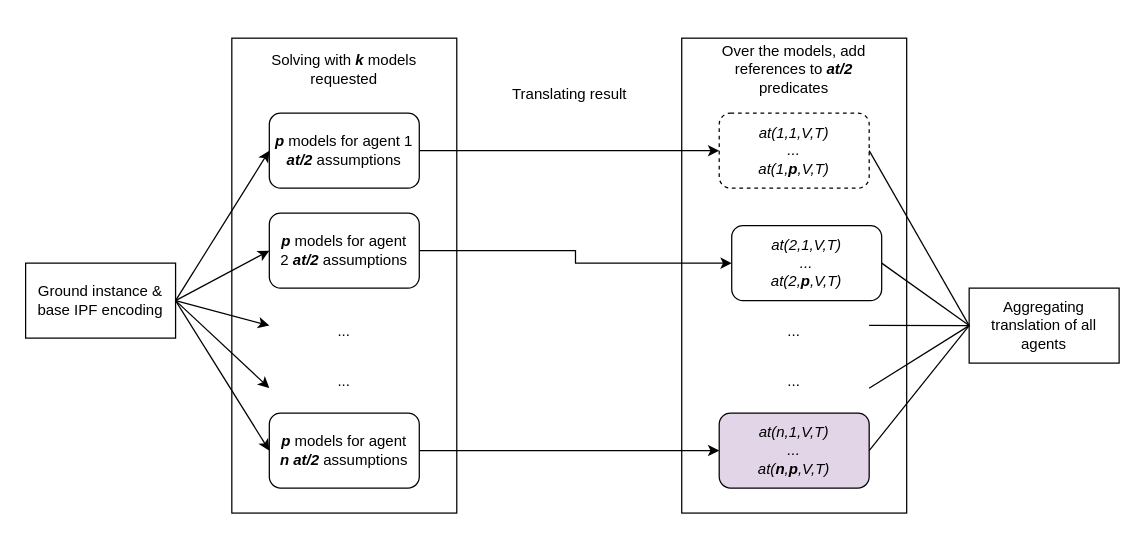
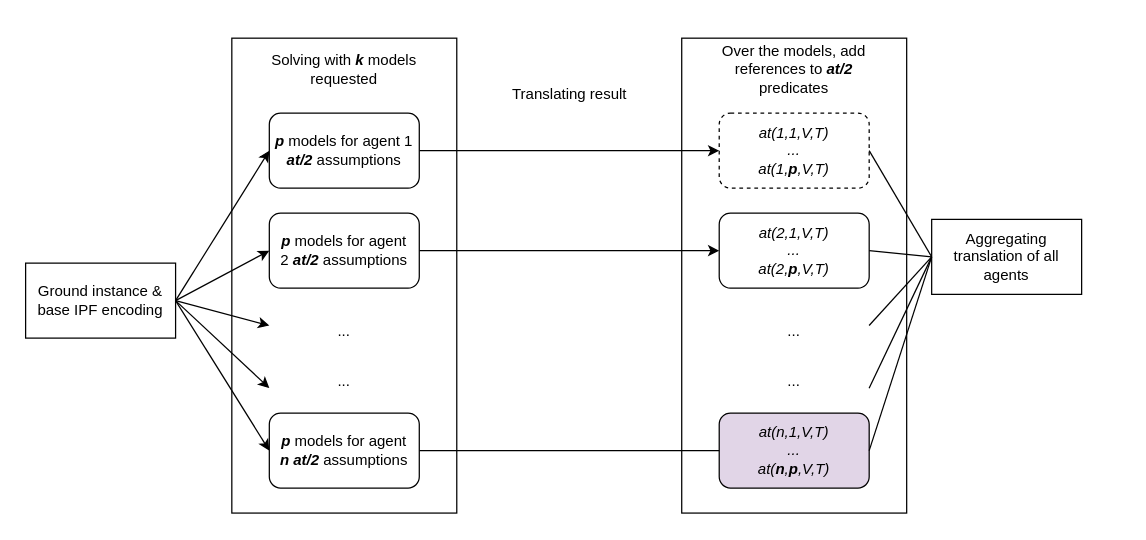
- <mxCell id="15" value="&lt;i&gt;at(2,1,V,T)&lt;br&gt;...&lt;br&gt;at(2,&lt;b&gt;p&lt;/b&gt;,V,T)&lt;br&gt;&lt;/i&gt;" style="rounded=1;whiteSpace=wrap;html=1;" parent="11" vertex="1"><mxGeometry x="40" y="150" width="120" height="60" as="geometry" /></mxCell>
+ <mxCell id="15" value="&lt;i&gt;at(2,1,V,T)&lt;br&gt;...&lt;br&gt;at(2,&lt;b&gt;p&lt;/b&gt;,V,T)&lt;br&gt;&lt;/i&gt;" style="rounded=1;whiteSpace=wrap;html=1;" parent="11" vertex="1"><mxGeometry x="30" y="140" width="120" height="60" as="geometry" /></mxCell>
- <mxCell id="27" value="Aggregating translation of all agents" style="rounded=0;whiteSpace=wrap;html=1;" parent="1" vertex="1"><mxGeometry x="775" y="230" width="120" height="60" as="geometry" /></mxCell>
+ <mxCell id="27" value="Aggregating translation of all agents" style="rounded=0;whiteSpace=wrap;html=1;" parent="1" vertex="1"><mxGeometry x="745" y="175" width="120" height="60" as="geometry" /></mxCell>
- <mxCell id="23" style="edgeStyle=orthogonalEdgeStyle;rounded=0;orthogonalLoop=1;jettySize=auto;html=1;entryX=0;entryY=0.5;entryDx=0;entryDy=0;" parent="1" source="24" target="16" edge="1"><mxGeometry relative="1" as="geometry" /></mxCell>
+ <mxCell id="23" style="edgeStyle=orthogonalEdgeStyle;rounded=0;orthogonalLoop=1;jettySize=auto;html=1;entryX=0;entryY=0.5;entryDx=0;entryDy=0;endArrow=none;" parent="1" source="24" target="16" edge="1"><mxGeometry relative="1" as="geometry" /></mxCell>
